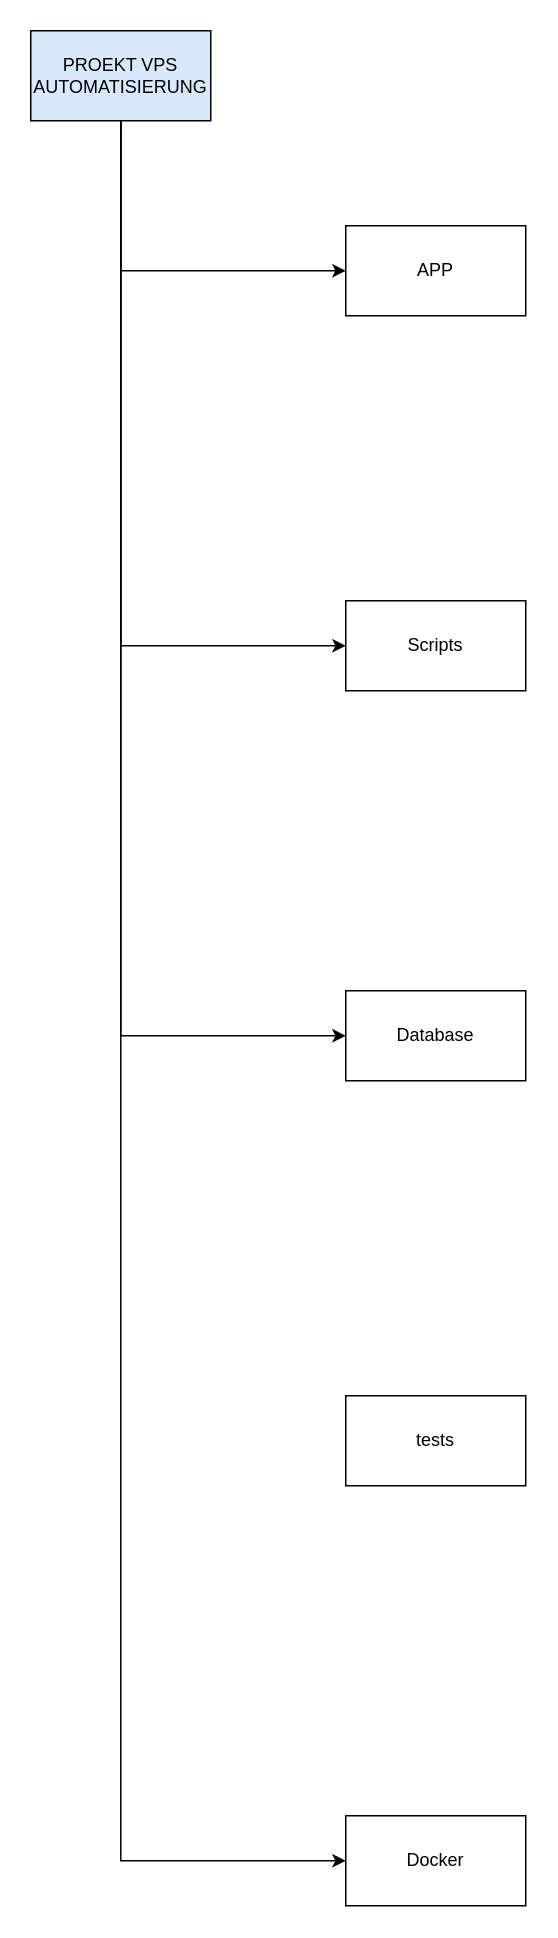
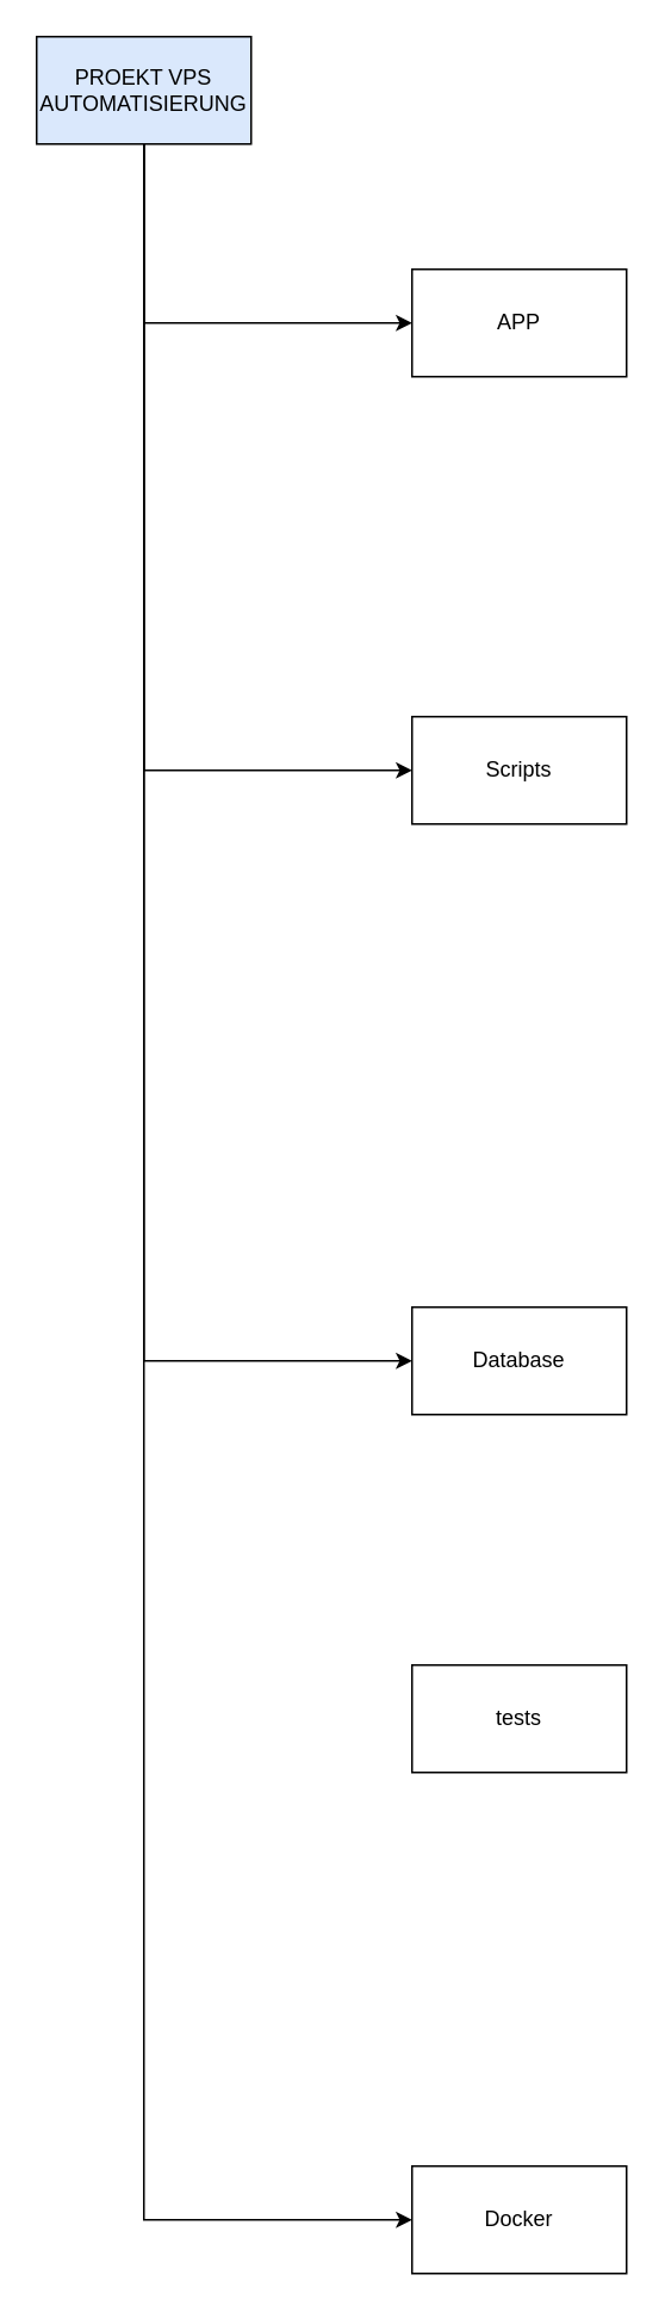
- <mxCell id="9" value="Database" style="rounded=0;whiteSpace=wrap;html=1;" vertex="1" parent="1"><mxGeometry x="230" y="660" width="120" height="60" as="geometry" /></mxCell>
+ <mxCell id="9" value="Database" style="rounded=0;whiteSpace=wrap;html=1;" vertex="1" parent="1"><mxGeometry x="230" y="730" width="120" height="60" as="geometry" /></mxCell>
